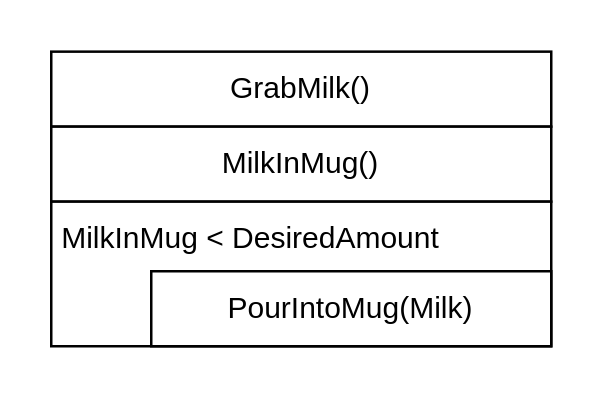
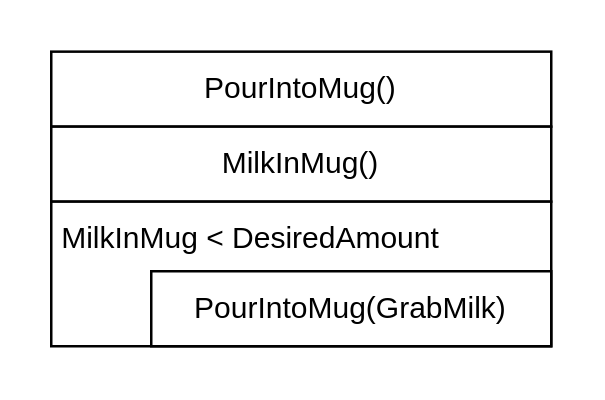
- <mxCell id="2" value="GrabMilk()" style="whiteSpace=wrap;html=1;container=0;" vertex="1" parent="1"><mxGeometry x="20" y="20.16" width="200" height="30" as="geometry" /></mxCell>
+ <mxCell id="2" value="PourIntoMug()" style="whiteSpace=wrap;html=1;container=0;" vertex="1" parent="1"><mxGeometry x="20" y="20.16" width="200" height="30" as="geometry" /></mxCell>
- <mxCell id="6" value="PourIntoMug(Milk)" style="rounded=0;whiteSpace=wrap;html=1;container=0;" vertex="1" parent="1"><mxGeometry x="60" y="108" width="160" height="30" as="geometry" /></mxCell>
+ <mxCell id="6" value="PourIntoMug(GrabMilk)" style="rounded=0;whiteSpace=wrap;html=1;container=0;" vertex="1" parent="1"><mxGeometry x="60" y="108" width="160" height="30" as="geometry" /></mxCell>
